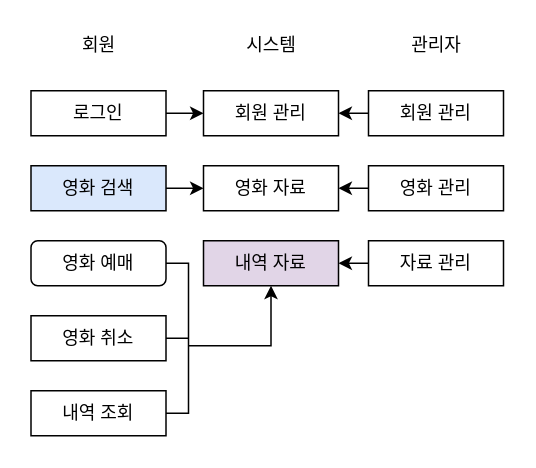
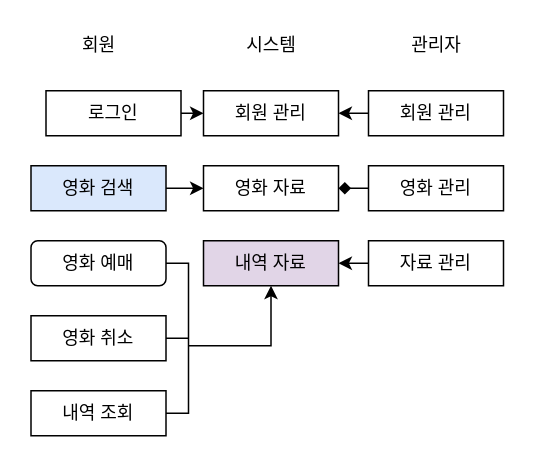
- <mxCell id="6" value="로그인" style="rounded=0;whiteSpace=wrap;html=1;" vertex="1" parent="1"><mxGeometry x="20" y="60" width="90" height="30" as="geometry" /></mxCell>
+ <mxCell id="6" value="로그인" style="rounded=0;whiteSpace=wrap;html=1;" vertex="1" parent="1"><mxGeometry x="30" y="60" width="90" height="30" as="geometry" /></mxCell>
- <mxCell id="17" style="edgeStyle=orthogonalEdgeStyle;rounded=0;orthogonalLoop=1;jettySize=auto;html=1;exitX=0;exitY=0.5;exitDx=0;exitDy=0;entryX=1;entryY=0.5;entryDx=0;entryDy=0;" edge="1" parent="1" source="18" target="15"><mxGeometry relative="1" as="geometry" /></mxCell>
+ <mxCell id="17" style="edgeStyle=orthogonalEdgeStyle;rounded=0;orthogonalLoop=1;jettySize=auto;html=1;exitX=0;exitY=0.5;exitDx=0;exitDy=0;entryX=1;entryY=0.5;entryDx=0;entryDy=0;endArrow=diamond;" edge="1" parent="1" source="18" target="15"><mxGeometry relative="1" as="geometry" /></mxCell>
